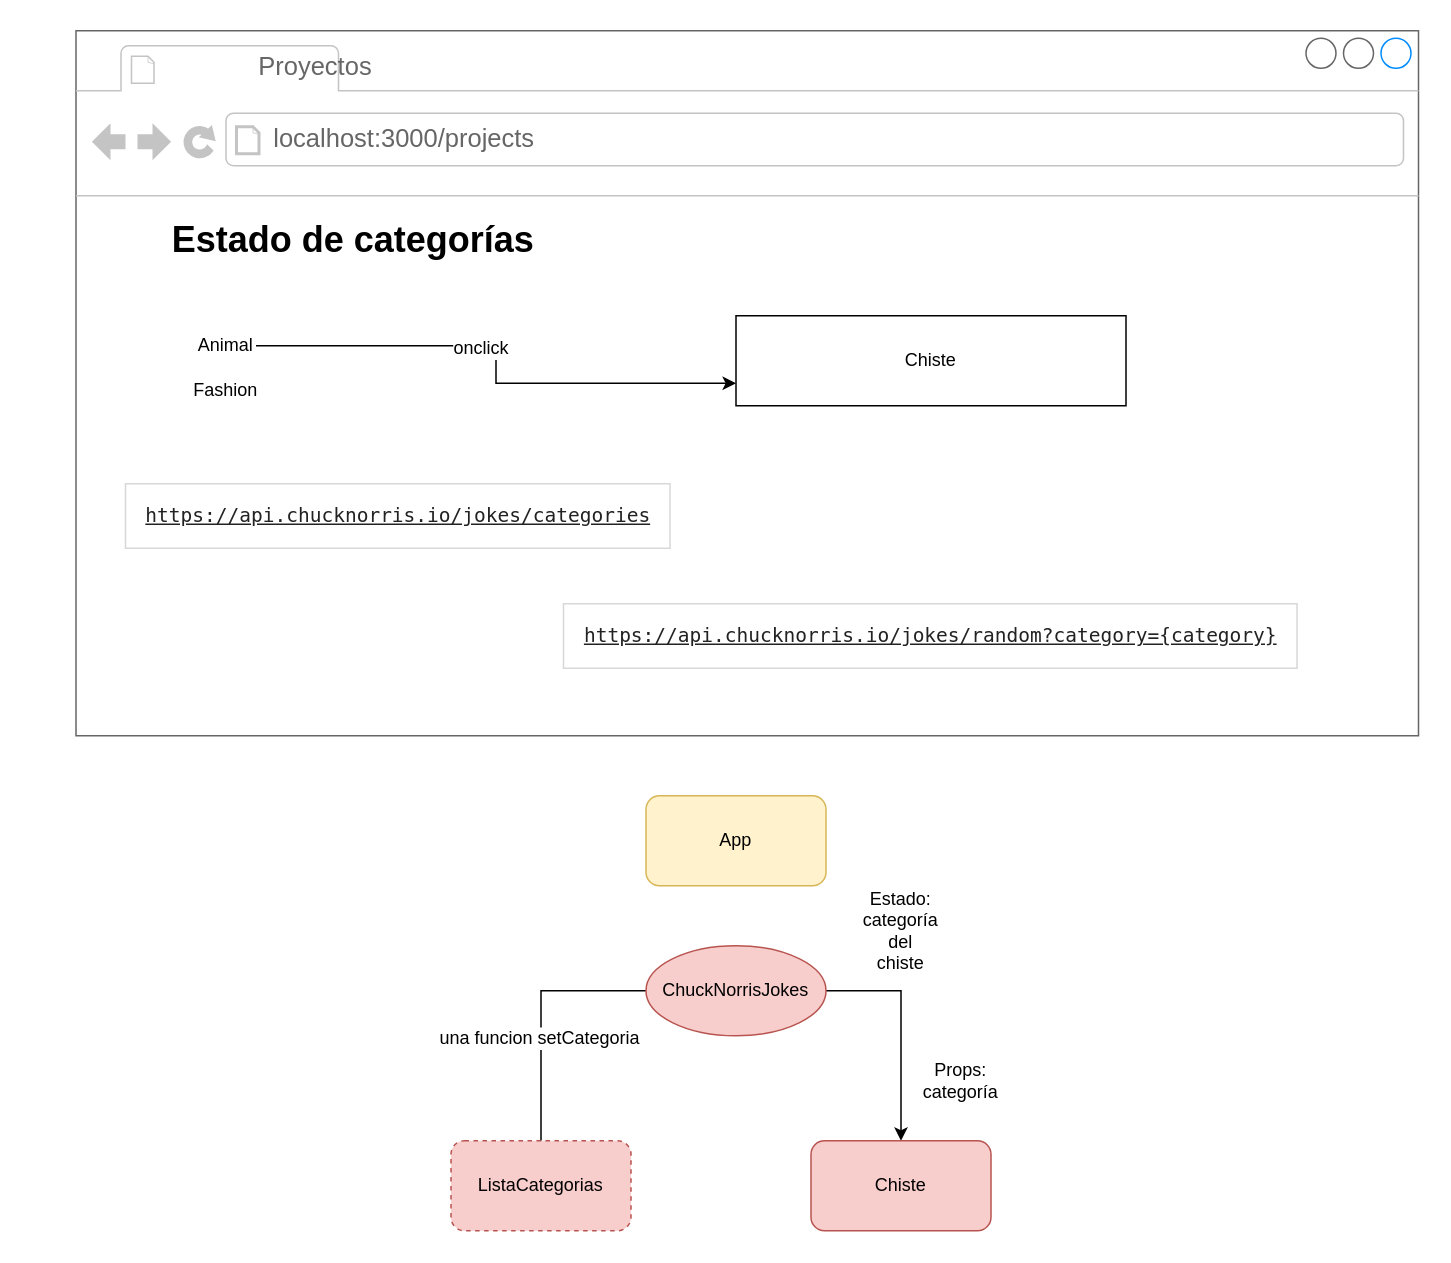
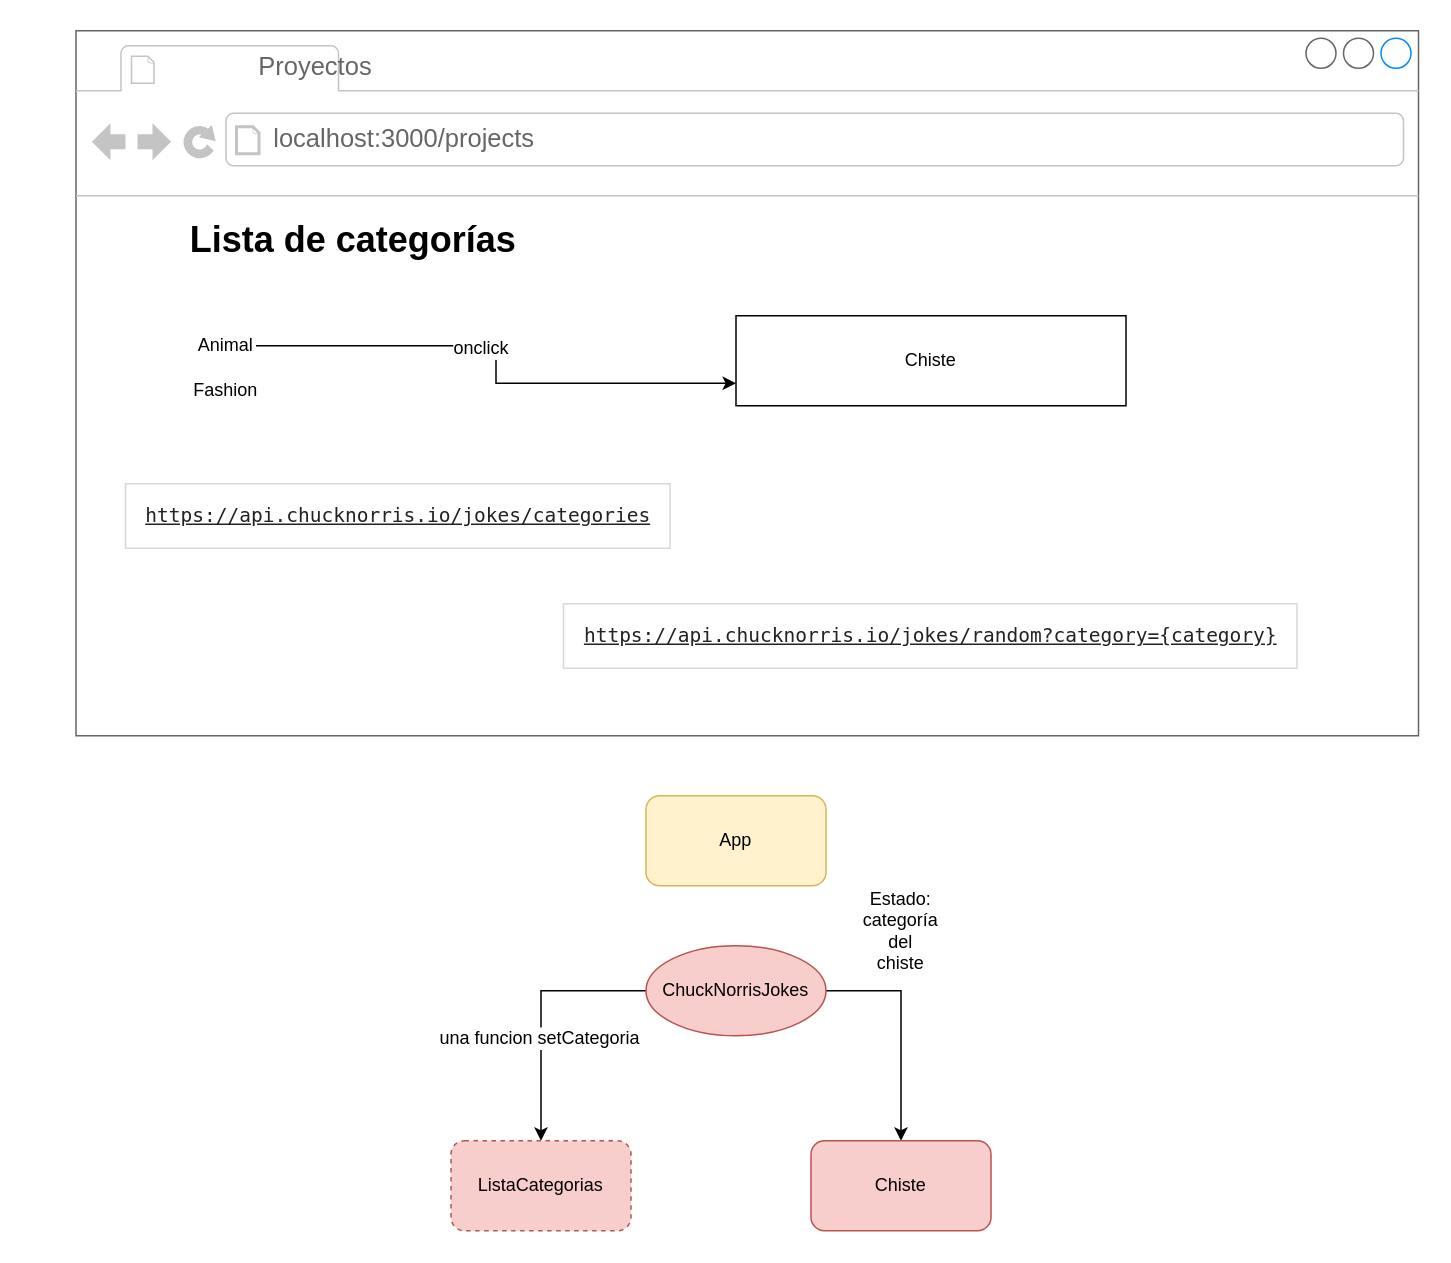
- <mxCell id="5" value="Estado de categorías" style="text;html=1;strokeColor=none;fillColor=none;align=center;verticalAlign=middle;whiteSpace=wrap;rounded=0;fontStyle=1;fontSize=24;" vertex="1" parent="2"><mxGeometry x="20" y="130" width="330" height="20" as="geometry" /></mxCell>
+ <mxCell id="5" value="Lista de categorías" style="text;html=1;strokeColor=none;fillColor=none;align=center;verticalAlign=middle;whiteSpace=wrap;rounded=0;fontStyle=1;fontSize=24;" vertex="1" parent="2"><mxGeometry x="20" y="130" width="330" height="20" as="geometry" /></mxCell>
- <mxCell id="21" value="Props: categoría" style="text;html=1;strokeColor=none;fillColor=none;align=center;verticalAlign=middle;whiteSpace=wrap;rounded=0;" vertex="1" parent="1"><mxGeometry x="620" y="710" width="40" height="20" as="geometry" /></mxCell>
- <mxCell id="13" value="" style="edgeStyle=orthogonalEdgeStyle;rounded=0;orthogonalLoop=1;jettySize=auto;html=1;exitX=0;exitY=0.5;exitDx=0;exitDy=0;endArrow=none;" edge="1" parent="1" source="17" target="18"><mxGeometry relative="1" as="geometry" /></mxCell>
+ <mxCell id="13" value="" style="edgeStyle=orthogonalEdgeStyle;rounded=0;orthogonalLoop=1;jettySize=auto;html=1;exitX=0;exitY=0.5;exitDx=0;exitDy=0;" edge="1" parent="1" source="17" target="18"><mxGeometry relative="1" as="geometry" /></mxCell>
